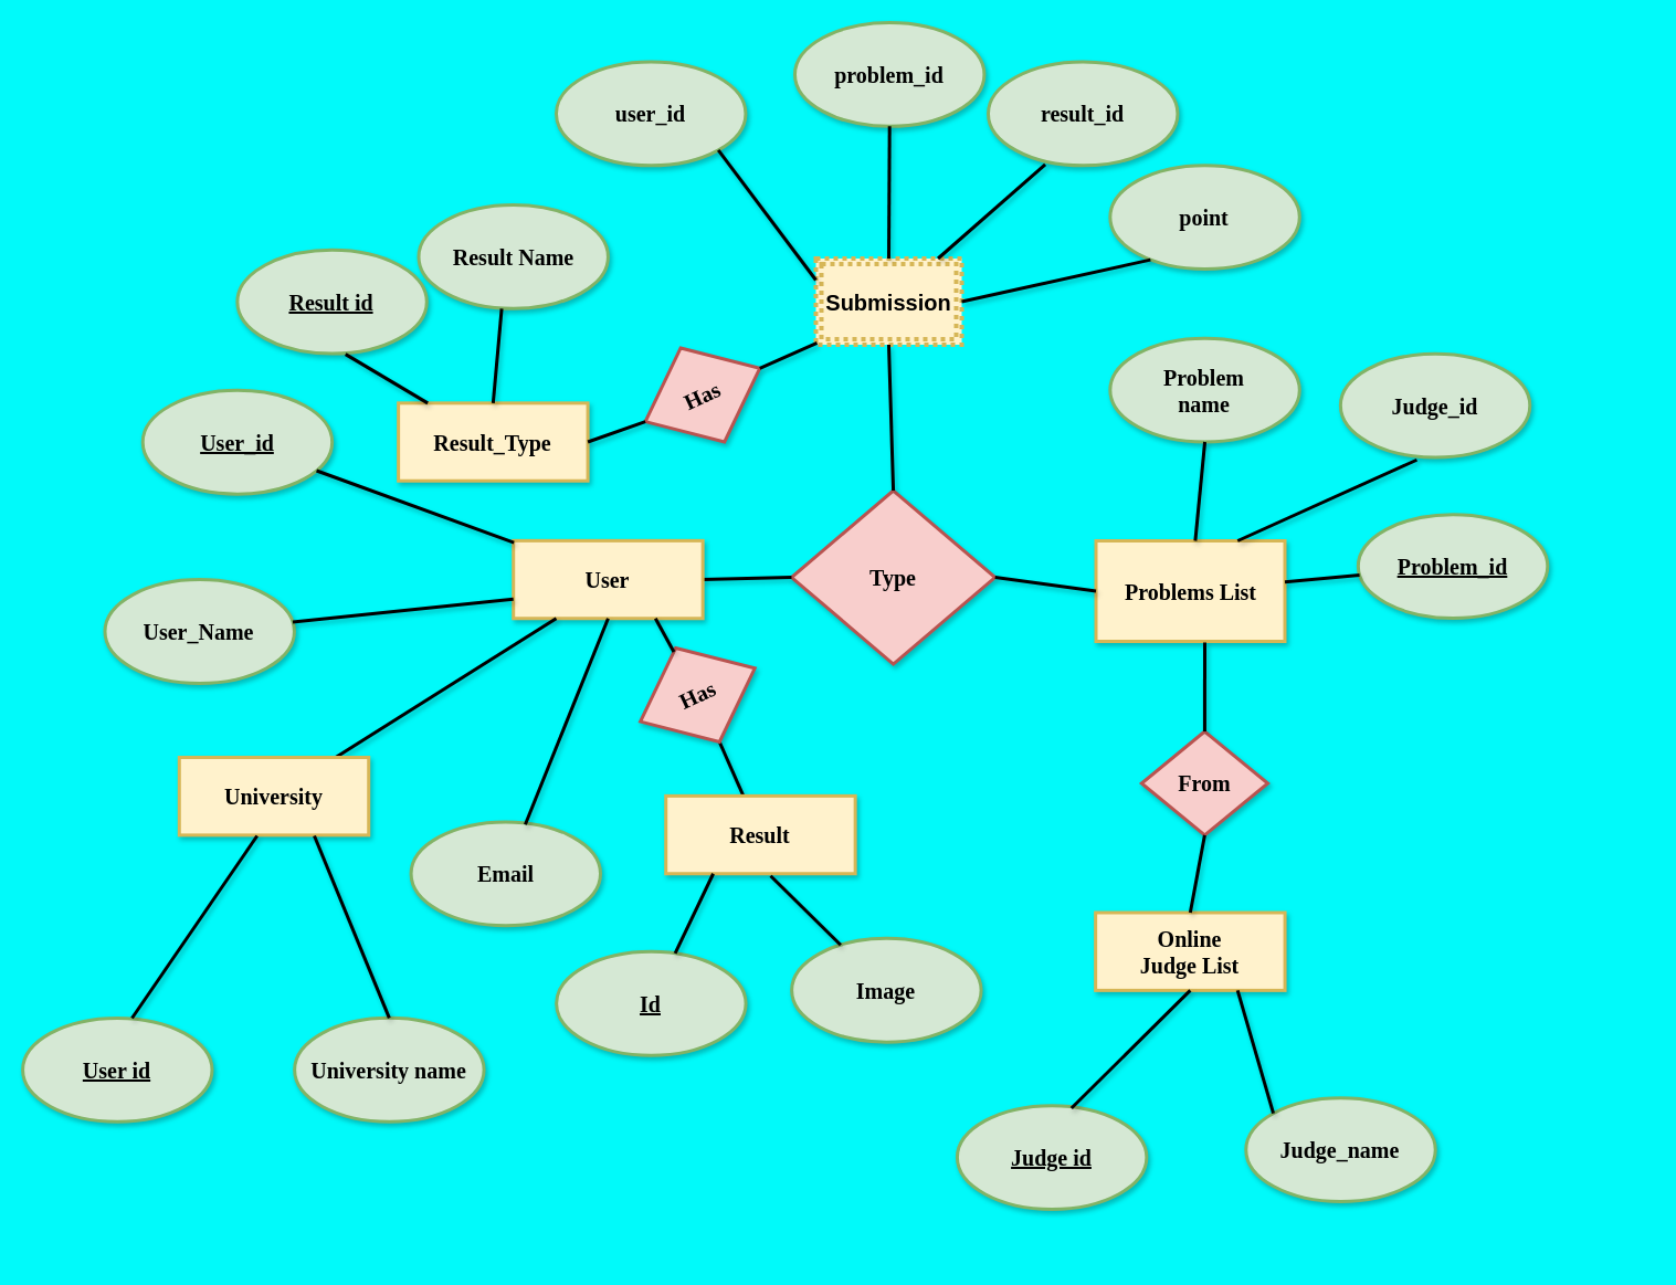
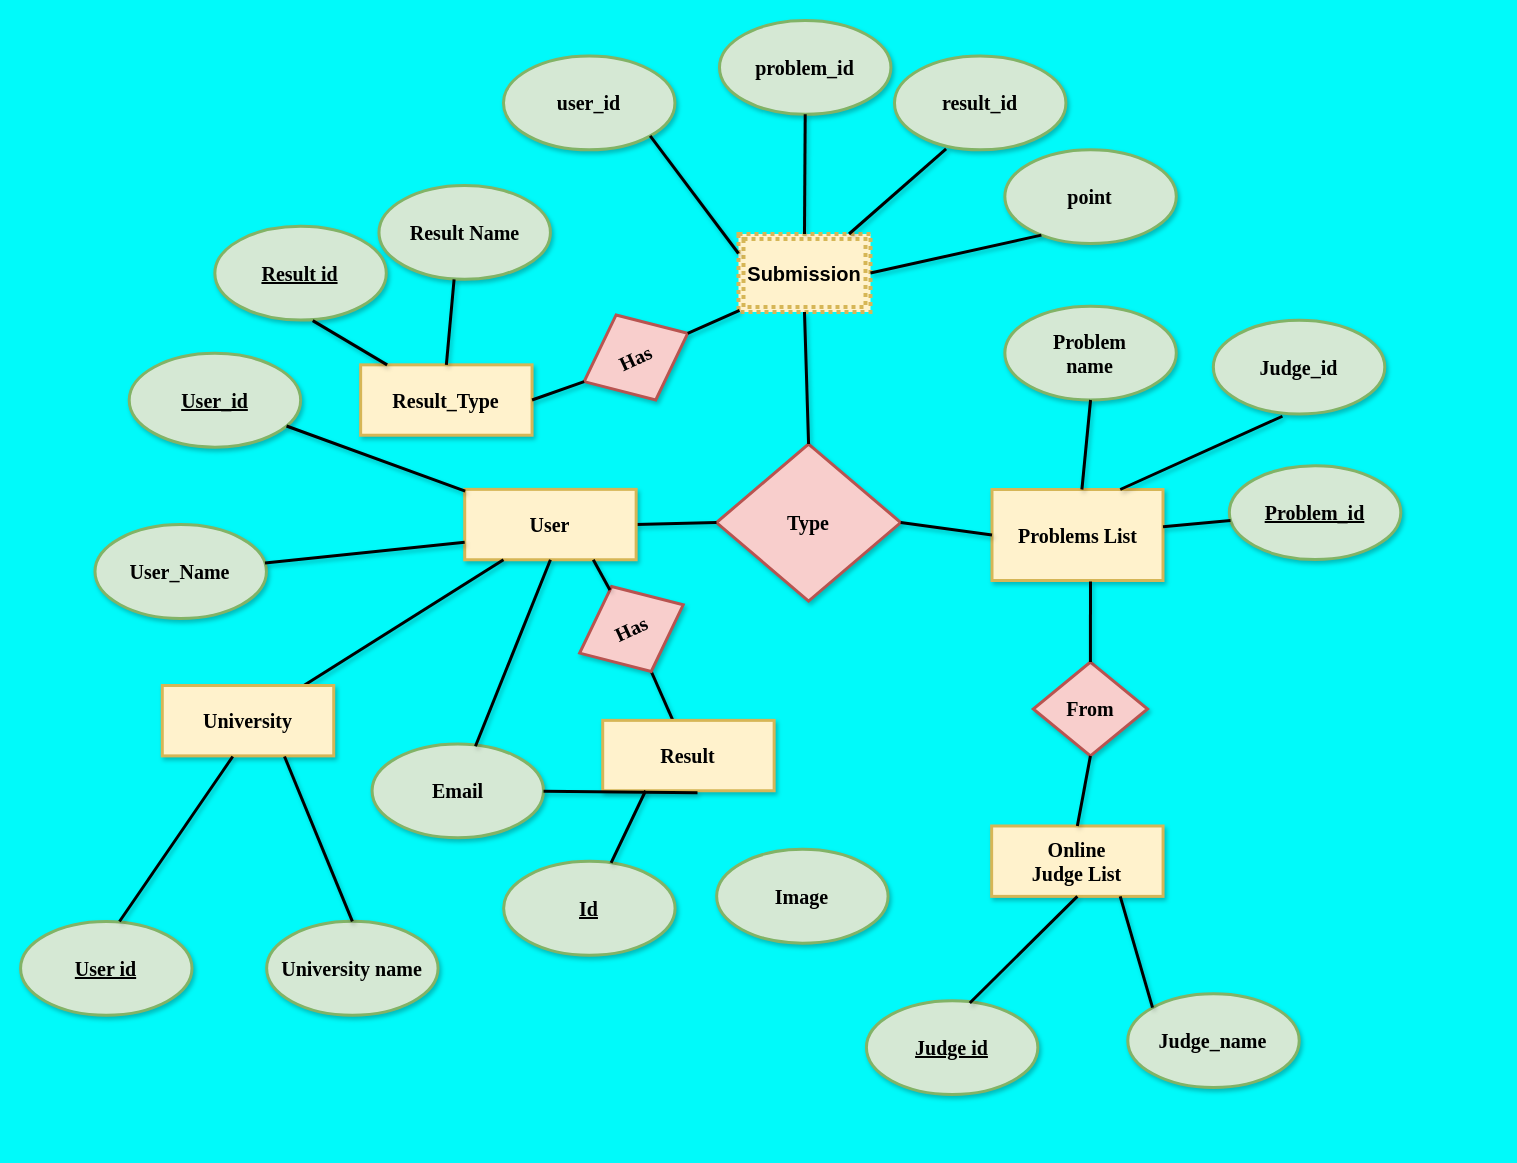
- <mxCell id="43" value="" style="endArrow=none;html=1;exitX=0.553;exitY=1.028;exitDx=0;exitDy=0;strokeWidth=3;shadow=1;backgroundOutline=1;fontSize=20;fontFamily=Georgia;exitPerimeter=0;" edge="1" parent="2" source="39" target="41"><mxGeometry width="50" height="50" relative="1" as="geometry"><mxPoint x="670" y="525.5" as="sourcePoint" /><mxPoint x="756" y="674" as="targetPoint" /></mxGeometry></mxCell>
+ <mxCell id="43" value="" style="endArrow=none;html=1;exitX=0.553;exitY=1.028;exitDx=0;exitDy=0;strokeWidth=3;shadow=1;backgroundOutline=1;fontSize=20;fontFamily=Georgia;exitPerimeter=0;" edge="1" parent="2" source="39" target="16"><mxGeometry width="50" height="50" relative="1" as="geometry"><mxPoint x="670" y="525.5" as="sourcePoint" /><mxPoint x="756" y="674" as="targetPoint" /></mxGeometry></mxCell>
